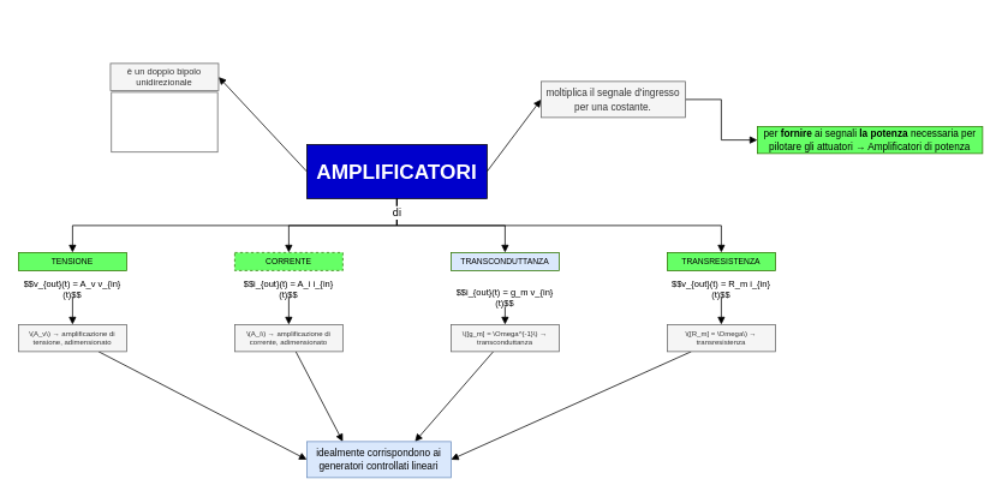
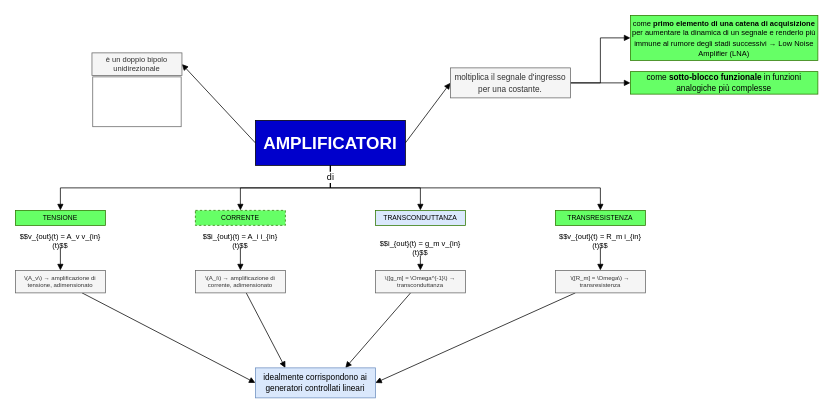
+ <mxCell id="19" value="&lt;font style=&quot;font-size: 10px;&quot;&gt;come &lt;b&gt;primo elemento di una catena di acquisizione&lt;/b&gt; per aumentare la dinamica di un segnale e renderlo più immune al rumore degli stadi successivi → Low Noise Amplifier (LNA)&lt;br&gt;&lt;/font&gt;" style="whiteSpace=wrap;html=1;fontSize=11;fontColor=#000000;strokeColor=#2D7600;fillColor=#66FF66;" vertex="1" parent="1"><mxGeometry x="840" y="20" width="250" height="60" as="geometry" /></mxCell>
+ <mxCell id="15" style="edgeStyle=orthogonalEdgeStyle;rounded=0;orthogonalLoop=1;jettySize=auto;html=1;entryX=0;entryY=0.5;entryDx=0;entryDy=0;fontSize=10;fontColor=#000000;endArrow=block;endFill=1;" edge="1" parent="1" source="18" target="19"><mxGeometry relative="1" as="geometry" /></mxCell>
+ <mxCell id="16" style="edgeStyle=orthogonalEdgeStyle;rounded=0;orthogonalLoop=1;jettySize=auto;html=1;entryX=0;entryY=0.5;entryDx=0;entryDy=0;fontSize=10;fontColor=#000000;endArrow=block;endFill=1;" edge="1" parent="1" source="18" target="20"><mxGeometry relative="1" as="geometry" /></mxCell>
+ <mxCell id="20" value="&lt;div&gt;come &lt;b&gt;sotto-blocco funzionale&lt;/b&gt; in funzioni analogiche più complesse&lt;/div&gt;" style="whiteSpace=wrap;html=1;fontSize=11;fontColor=#000000;strokeColor=#2D7600;fillColor=#66FF66;" vertex="1" parent="1"><mxGeometry x="840" y="95" width="250" height="30" as="geometry" /></mxCell>
- <mxCell id="17" style="edgeStyle=orthogonalEdgeStyle;rounded=0;orthogonalLoop=1;jettySize=auto;html=1;entryX=0;entryY=0.5;entryDx=0;entryDy=0;fontSize=10;fontColor=#000000;endArrow=block;endFill=1;" edge="1" parent="1" source="18" target="21"><mxGeometry relative="1" as="geometry" /></mxCell>
- <mxCell id="21" value="per &lt;b&gt;fornire &lt;/b&gt;ai segnali &lt;b&gt;la potenza&lt;/b&gt; necessaria per pilotare gli attuatori → Amplificatori di potenza" style="whiteSpace=wrap;html=1;fontSize=11;fontColor=#000000;strokeColor=#2D7600;fillColor=#66FF66;" vertex="1" parent="1"><mxGeometry x="840" y="140" width="250" height="30" as="geometry" /></mxCell>
